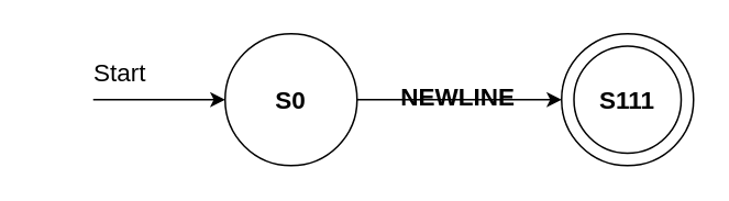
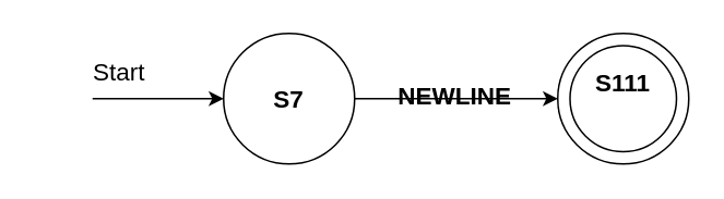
- <mxCell id="6" value="&lt;b style=&quot;font-size: 15px;&quot;&gt;S0&lt;/b&gt;" style="text;html=1;strokeColor=none;fillColor=none;align=center;verticalAlign=middle;whiteSpace=wrap;rounded=0;fontSize=15;" vertex="1" parent="1"><mxGeometry x="146" y="45" width="60" height="30" as="geometry" /></mxCell>
+ <mxCell id="6" value="&lt;b style=&quot;font-size: 15px;&quot;&gt;S7&lt;/b&gt;" style="text;html=1;strokeColor=none;fillColor=none;align=center;verticalAlign=middle;whiteSpace=wrap;rounded=0;fontSize=15;" vertex="1" parent="1"><mxGeometry x="146" y="45" width="60" height="30" as="geometry" /></mxCell>
- <mxCell id="9" value="&lt;b&gt;&lt;font style=&quot;font-size: 15px;&quot;&gt;S111&lt;/font&gt;&lt;/b&gt;" style="text;html=1;strokeColor=none;fillColor=none;align=center;verticalAlign=middle;whiteSpace=wrap;rounded=0;" vertex="1" parent="1"><mxGeometry x="350" y="45" width="60" height="30" as="geometry" /></mxCell>
+ <mxCell id="9" value="&lt;b&gt;&lt;font style=&quot;font-size: 15px;&quot;&gt;S111&lt;/font&gt;&lt;/b&gt;" style="text;html=1;strokeColor=none;fillColor=none;align=center;verticalAlign=middle;whiteSpace=wrap;rounded=0;" vertex="1" parent="1"><mxGeometry x="350" y="35" width="60" height="30" as="geometry" /></mxCell>
